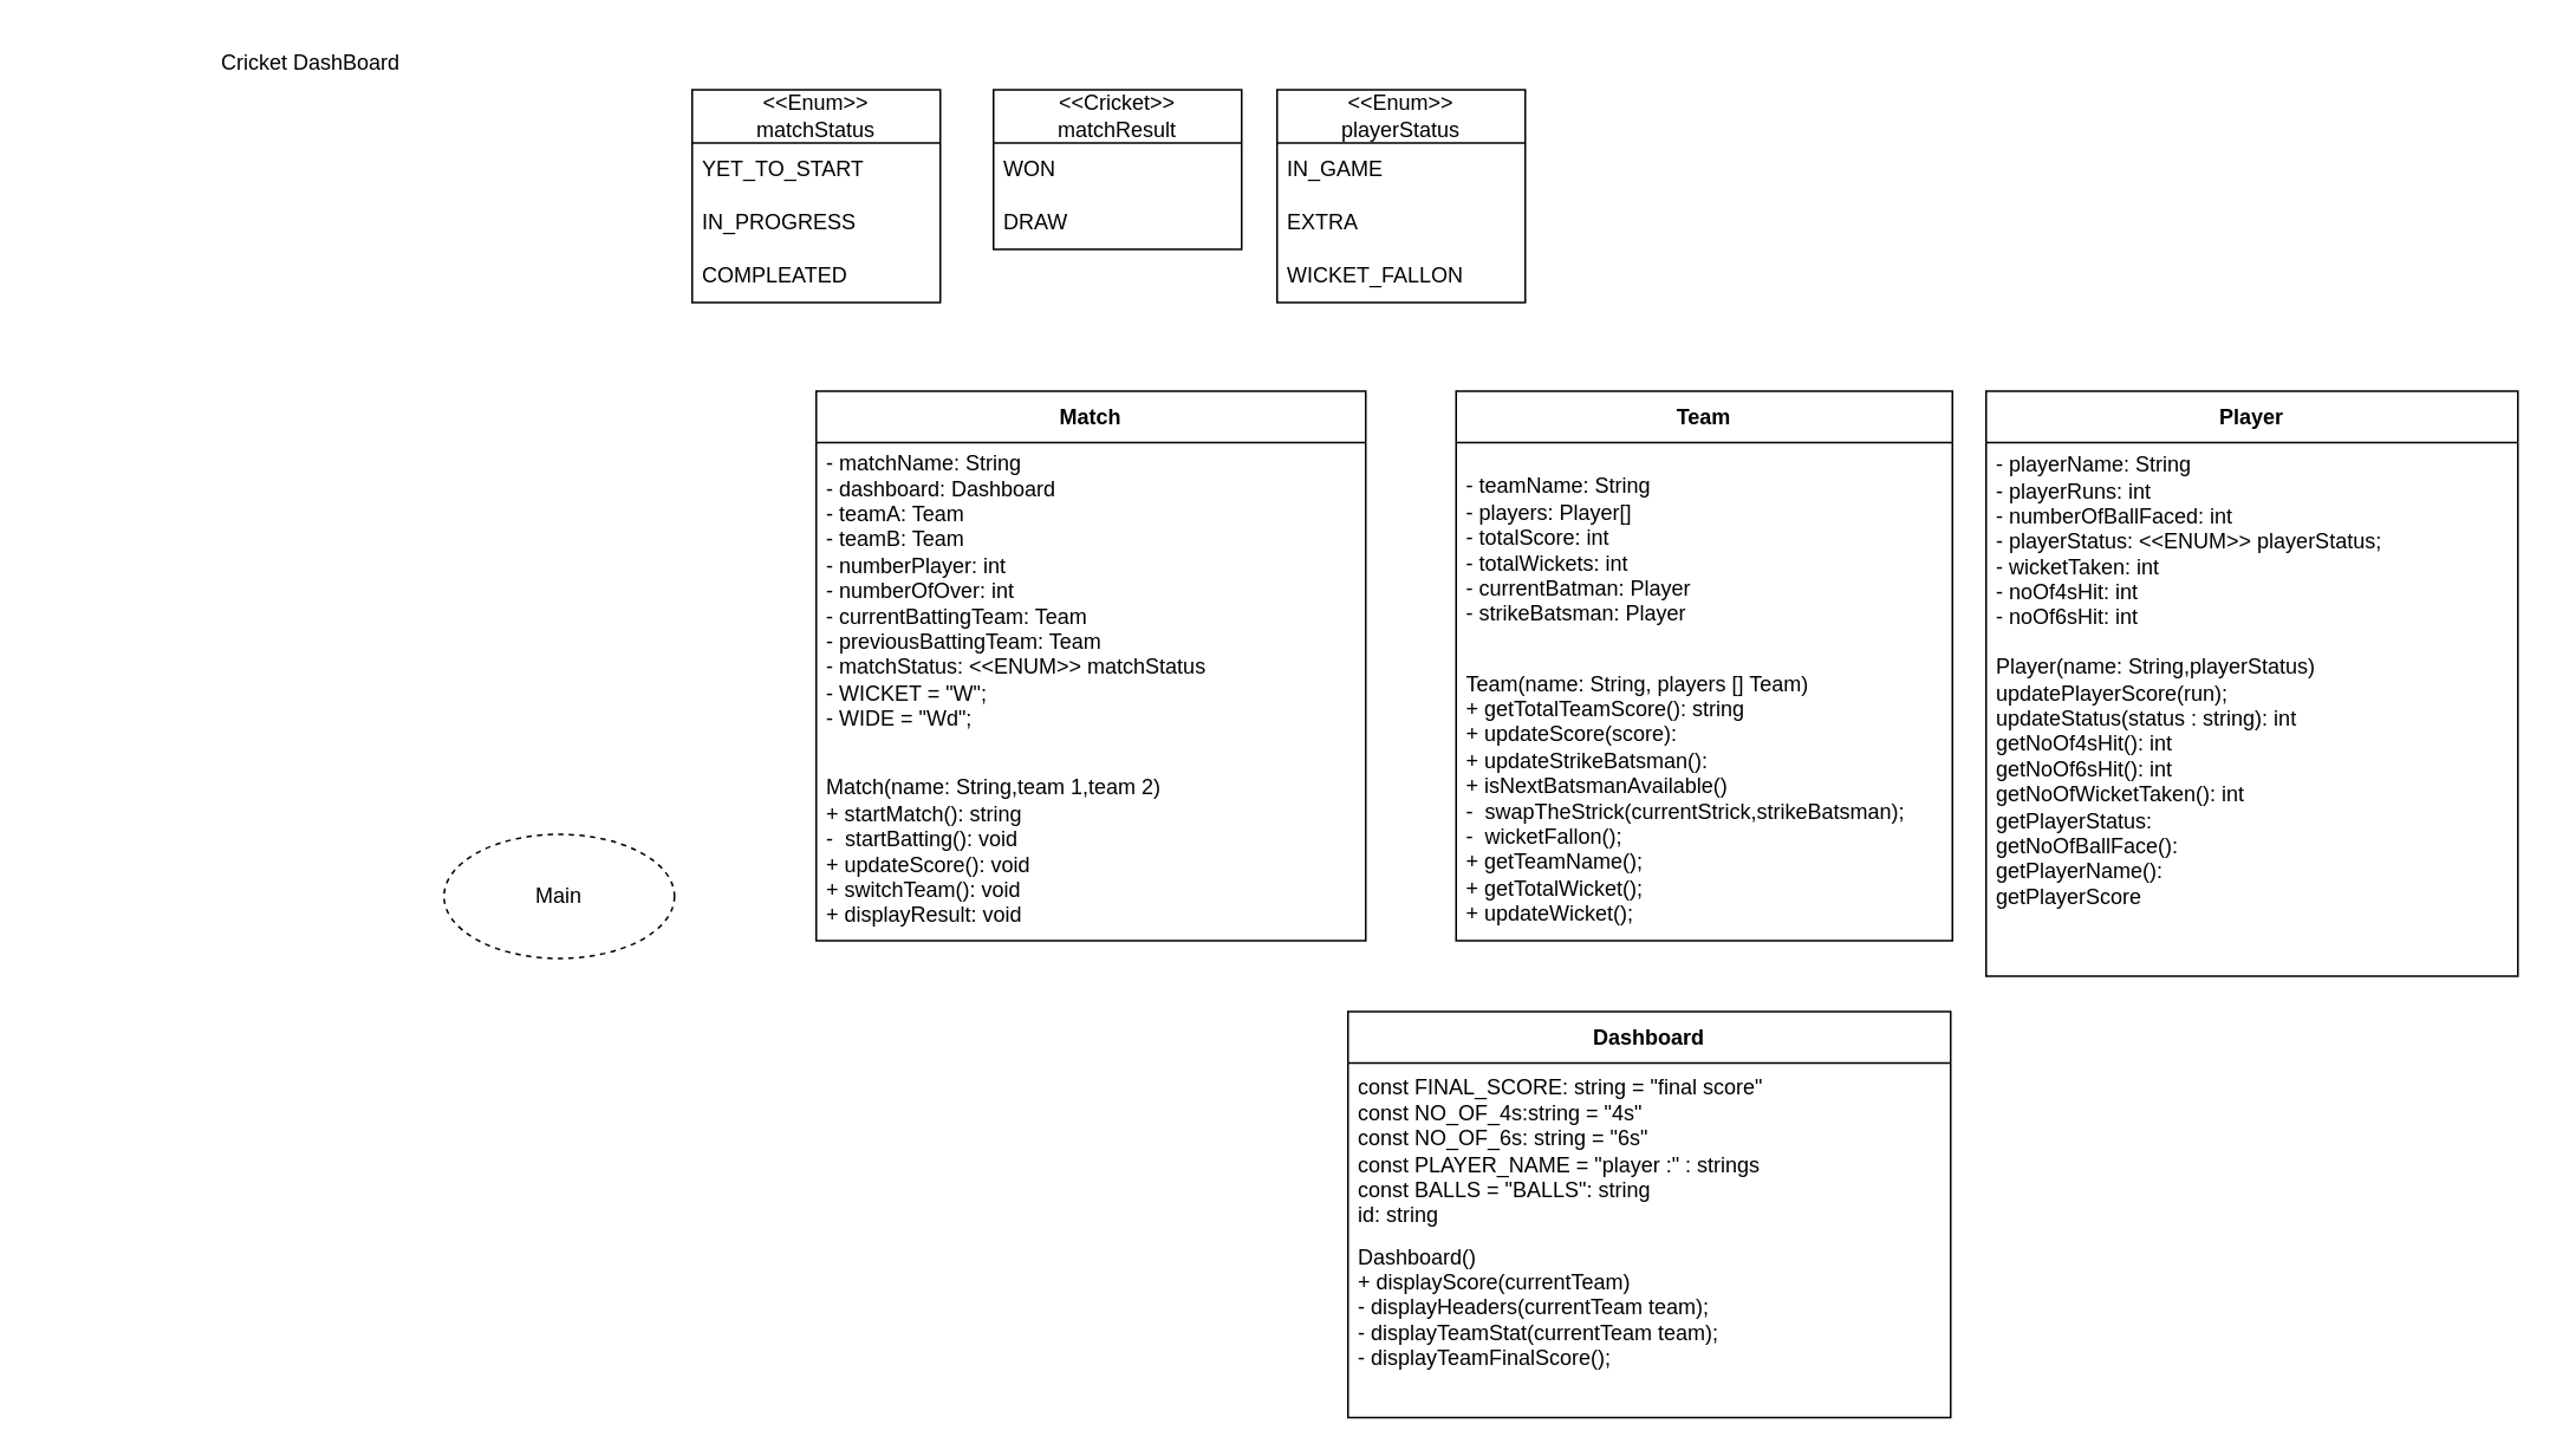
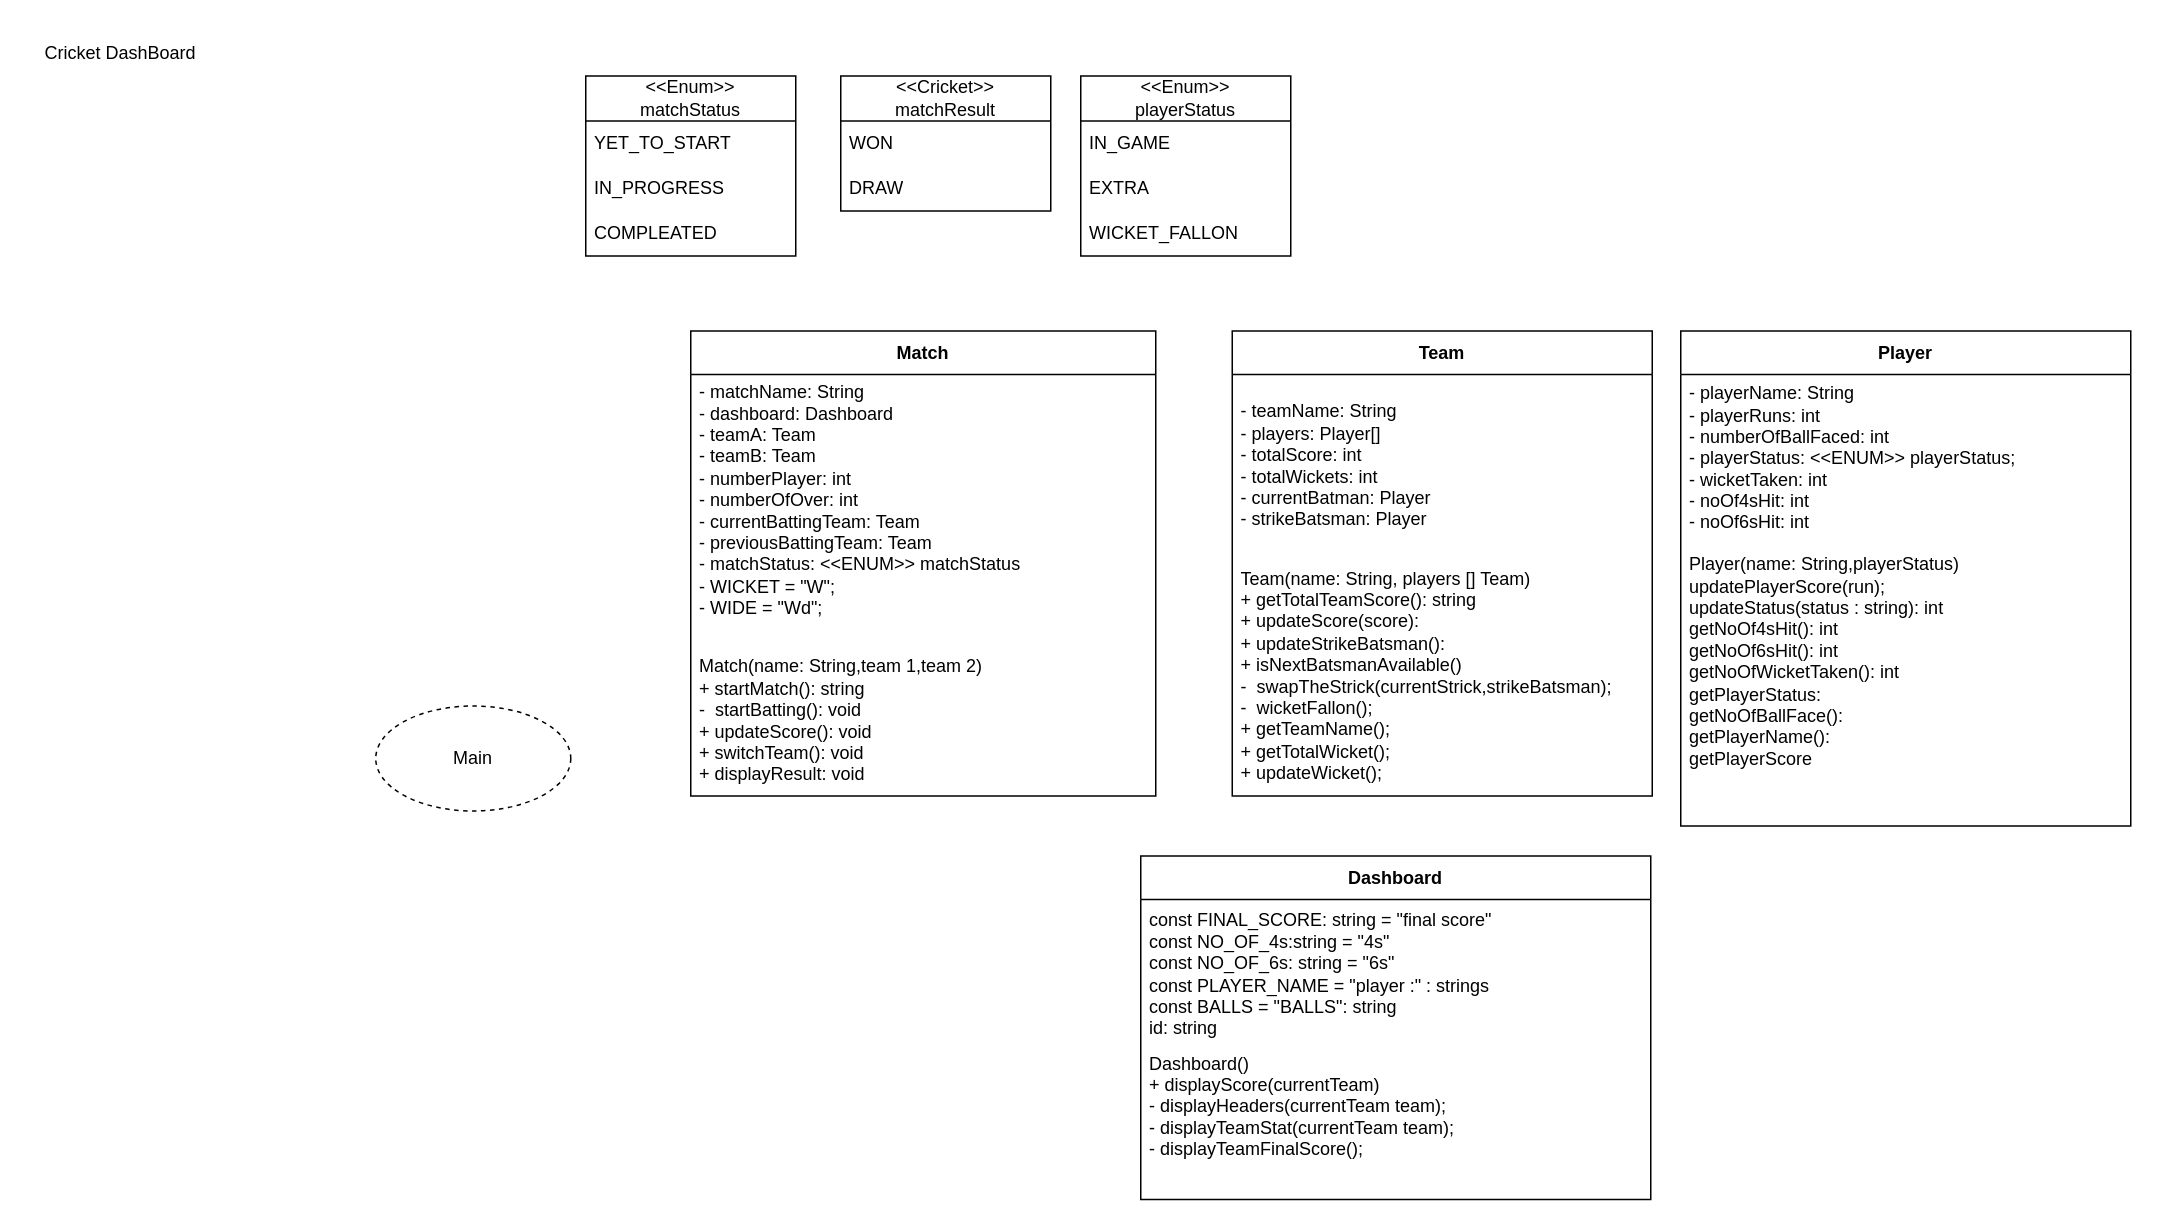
- <mxCell id="2" value="Cricket DashBoard" style="text;html=1;strokeColor=none;fillColor=none;align=center;verticalAlign=middle;whiteSpace=wrap;rounded=0;" vertex="1" parent="1"><mxGeometry x="115" y="20" width="120" height="30" as="geometry" /></mxCell>
+ <mxCell id="2" value="Cricket DashBoard" style="text;html=1;strokeColor=none;fillColor=none;align=center;verticalAlign=middle;whiteSpace=wrap;rounded=0;" vertex="1" parent="1"><mxGeometry x="20" y="20" width="120" height="30" as="geometry" /></mxCell>
